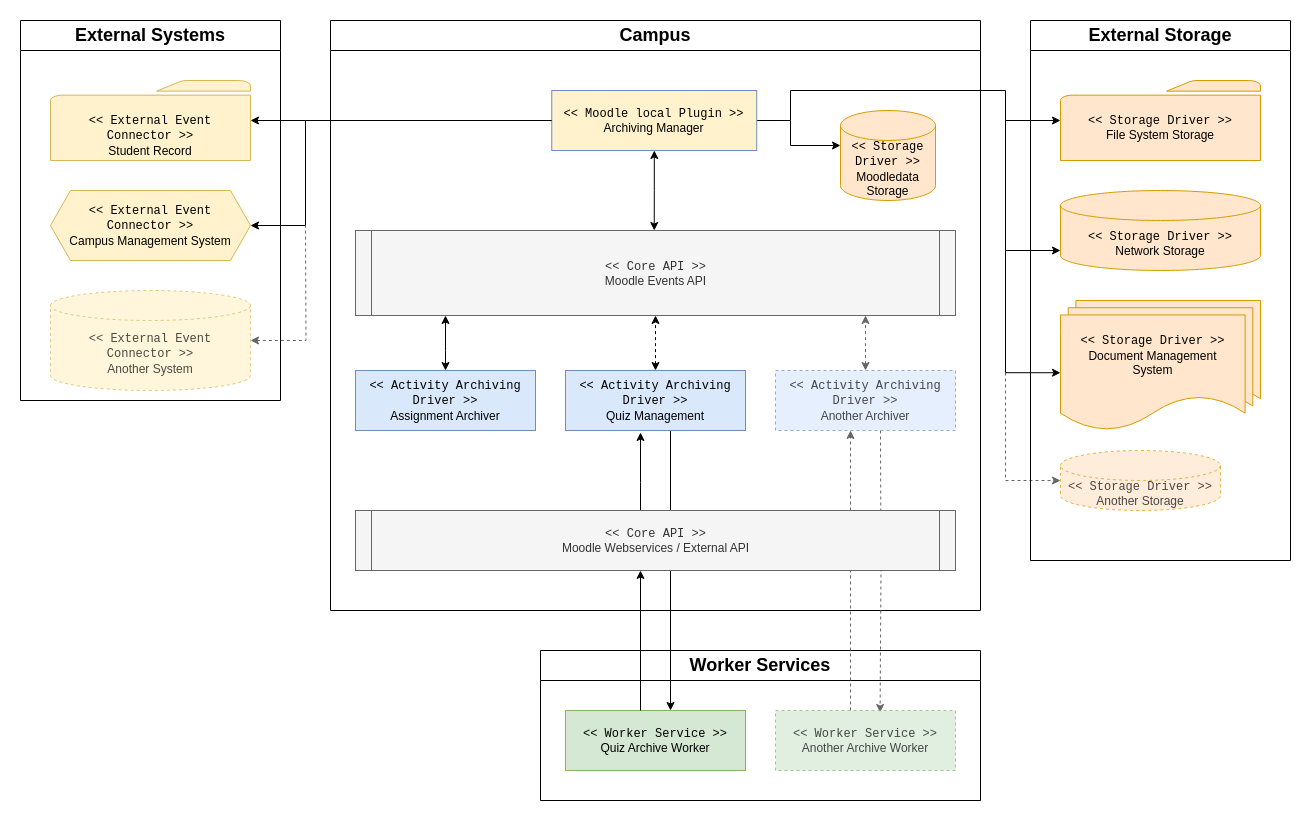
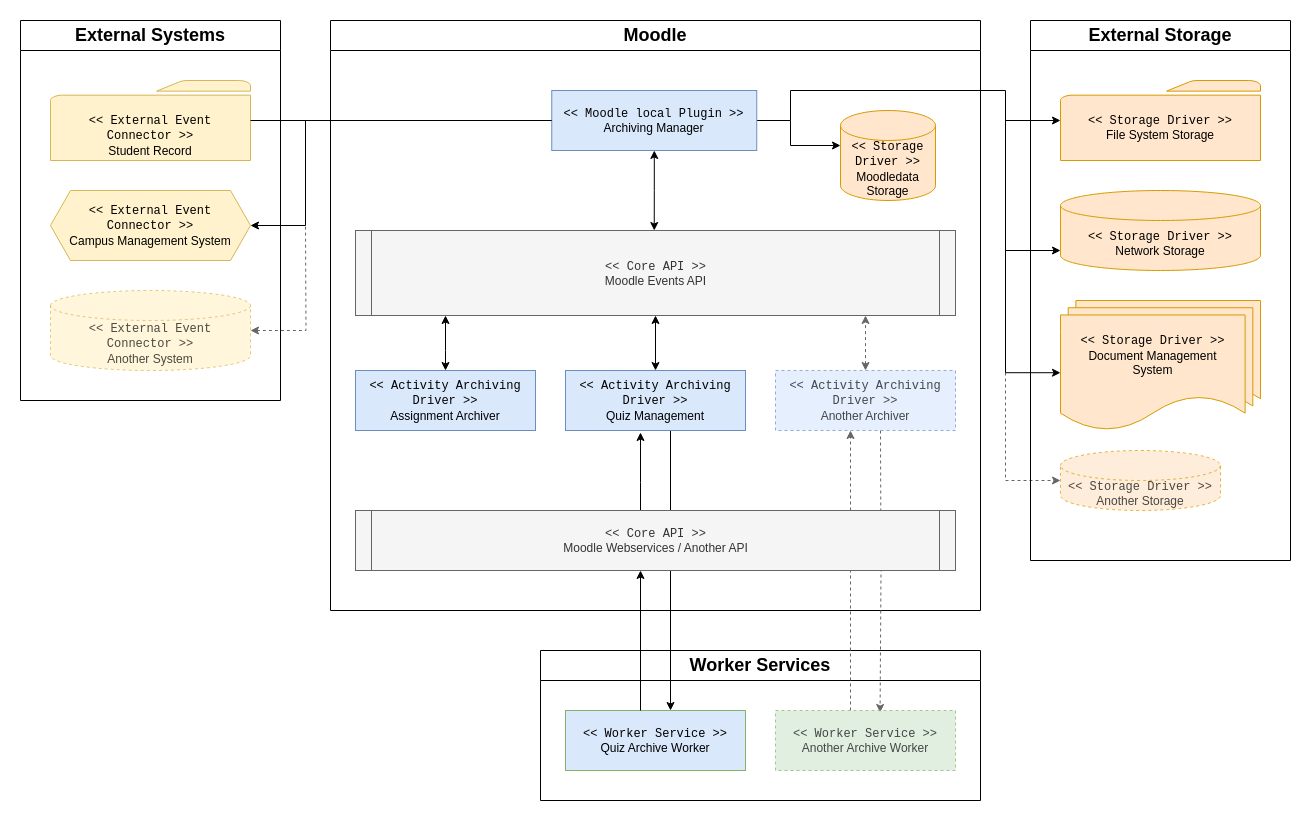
- <mxCell id="6" value="&lt;font style=&quot;font-size: 18px;&quot;&gt;Campus&lt;/font&gt;" style="swimlane;whiteSpace=wrap;html=1;startSize=30;swimlaneLine=1;collapsible=0;" parent="1" vertex="1"><mxGeometry x="330" y="20" width="650" height="590" as="geometry" /></mxCell>
+ <mxCell id="6" value="&lt;font style=&quot;font-size: 18px;&quot;&gt;Moodle&lt;/font&gt;" style="swimlane;whiteSpace=wrap;html=1;startSize=30;swimlaneLine=1;collapsible=0;" parent="1" vertex="1"><mxGeometry x="330" y="20" width="650" height="590" as="geometry" /></mxCell>
- <mxCell id="42" style="edgeStyle=orthogonalEdgeStyle;rounded=0;orthogonalLoop=1;jettySize=auto;html=1;" edge="1" parent="1" source="10" target="32"><mxGeometry relative="1" as="geometry"><mxPoint x="270" y="120" as="targetPoint" /></mxGeometry></mxCell>
+ <mxCell id="42" style="edgeStyle=orthogonalEdgeStyle;rounded=0;orthogonalLoop=1;jettySize=auto;html=1;endArrow=none;" edge="1" parent="1" source="10" target="32"><mxGeometry relative="1" as="geometry"><mxPoint x="270" y="120" as="targetPoint" /></mxGeometry></mxCell>
- <mxCell id="10" value="&lt;font face=&quot;Courier New&quot; style=&quot;font-size: 12px;&quot;&gt;&amp;lt;&amp;lt; Moodle local Plugin &amp;gt;&amp;gt;&lt;/font&gt;&lt;div style=&quot;&quot;&gt;&lt;span style=&quot;background-color: initial;&quot;&gt;Archiving Manager&lt;/span&gt;&lt;br&gt;&lt;/div&gt;" style="rounded=0;whiteSpace=wrap;html=1;fillColor=#fff2cc;strokeColor=#6c8ebf;spacing=2;" parent="6" vertex="1"><mxGeometry x="221.25" y="70" width="205" height="60" as="geometry" /></mxCell>
+ <mxCell id="10" value="&lt;font face=&quot;Courier New&quot; style=&quot;font-size: 12px;&quot;&gt;&amp;lt;&amp;lt; Moodle local Plugin &amp;gt;&amp;gt;&lt;/font&gt;&lt;div style=&quot;&quot;&gt;&lt;span style=&quot;background-color: initial;&quot;&gt;Archiving Manager&lt;/span&gt;&lt;br&gt;&lt;/div&gt;" style="rounded=0;whiteSpace=wrap;html=1;fillColor=#dae8fc;strokeColor=#6c8ebf;spacing=2;" parent="6" vertex="1"><mxGeometry x="221.25" y="70" width="205" height="60" as="geometry" /></mxCell>
- <mxCell id="39" value="&lt;font face=&quot;Courier New&quot;&gt;&amp;lt;&amp;lt; External Event&lt;br&gt;Connector &amp;gt;&amp;gt;&lt;/font&gt;&lt;div&gt;Another System&lt;/div&gt;" style="shape=cylinder3;whiteSpace=wrap;html=1;boundedLbl=1;backgroundOutline=1;size=15;fillColor=#fff2cc;strokeColor=#d6b656;dashed=1;opacity=70;textOpacity=70;" vertex="1" parent="37"><mxGeometry x="30" y="270" width="200" height="100" as="geometry" /></mxCell>
+ <mxCell id="39" value="&lt;font face=&quot;Courier New&quot;&gt;&amp;lt;&amp;lt; External Event&lt;br&gt;Connector &amp;gt;&amp;gt;&lt;/font&gt;&lt;div&gt;Another System&lt;/div&gt;" style="shape=cylinder3;whiteSpace=wrap;html=1;boundedLbl=1;backgroundOutline=1;size=15;fillColor=#fff2cc;strokeColor=#d6b656;dashed=1;opacity=70;textOpacity=70;" vertex="1" parent="37"><mxGeometry x="30" y="270" width="200" height="80" as="geometry" /></mxCell>
- <mxCell id="13" value="" style="edgeStyle=orthogonalEdgeStyle;rounded=0;orthogonalLoop=1;jettySize=auto;html=1;startArrow=classic;startFill=1;dashed=1;" parent="6" source="14" target="7" edge="1"><mxGeometry relative="1" as="geometry" /></mxCell>
+ <mxCell id="13" value="" style="edgeStyle=orthogonalEdgeStyle;rounded=0;orthogonalLoop=1;jettySize=auto;html=1;startArrow=classic;startFill=1;" parent="6" source="14" target="7" edge="1"><mxGeometry relative="1" as="geometry" /></mxCell>
- <mxCell id="22" value="&lt;font face=&quot;Courier New&quot;&gt;&amp;lt;&amp;lt; Core API &amp;gt;&amp;gt;&lt;/font&gt;&lt;br&gt;&lt;div&gt;Moodle Webservices / External API&lt;/div&gt;" style="shape=process;whiteSpace=wrap;html=1;backgroundOutline=1;size=0.026;fillColor=#f5f5f5;fontColor=#333333;strokeColor=#666666;" parent="6" vertex="1"><mxGeometry x="25" y="490" width="600" height="60" as="geometry" /></mxCell>
+ <mxCell id="22" value="&lt;font face=&quot;Courier New&quot;&gt;&amp;lt;&amp;lt; Core API &amp;gt;&amp;gt;&lt;/font&gt;&lt;br&gt;&lt;div&gt;Moodle Webservices / Another API&lt;/div&gt;" style="shape=process;whiteSpace=wrap;html=1;backgroundOutline=1;size=0.026;fillColor=#f5f5f5;fontColor=#333333;strokeColor=#666666;" parent="6" vertex="1"><mxGeometry x="25" y="490" width="600" height="60" as="geometry" /></mxCell>
- <mxCell id="21" value="&lt;font face=&quot;Courier New&quot; style=&quot;font-size: 12px;&quot;&gt;&amp;lt;&amp;lt; Worker Service &amp;gt;&amp;gt;&lt;/font&gt;&lt;div style=&quot;&quot;&gt;Quiz Archive Worker&lt;/div&gt;" style="rounded=0;whiteSpace=wrap;html=1;fillColor=#d5e8d4;strokeColor=#82b366;spacing=2;" parent="6" vertex="1"><mxGeometry x="235" y="690" width="180" height="60" as="geometry" /></mxCell>
+ <mxCell id="21" value="&lt;font face=&quot;Courier New&quot; style=&quot;font-size: 12px;&quot;&gt;&amp;lt;&amp;lt; Worker Service &amp;gt;&amp;gt;&lt;/font&gt;&lt;div style=&quot;&quot;&gt;Quiz Archive Worker&lt;/div&gt;" style="rounded=0;whiteSpace=wrap;html=1;fillColor=#dae8fc;strokeColor=#82b366;spacing=2;" parent="6" vertex="1"><mxGeometry x="235" y="690" width="180" height="60" as="geometry" /></mxCell>
